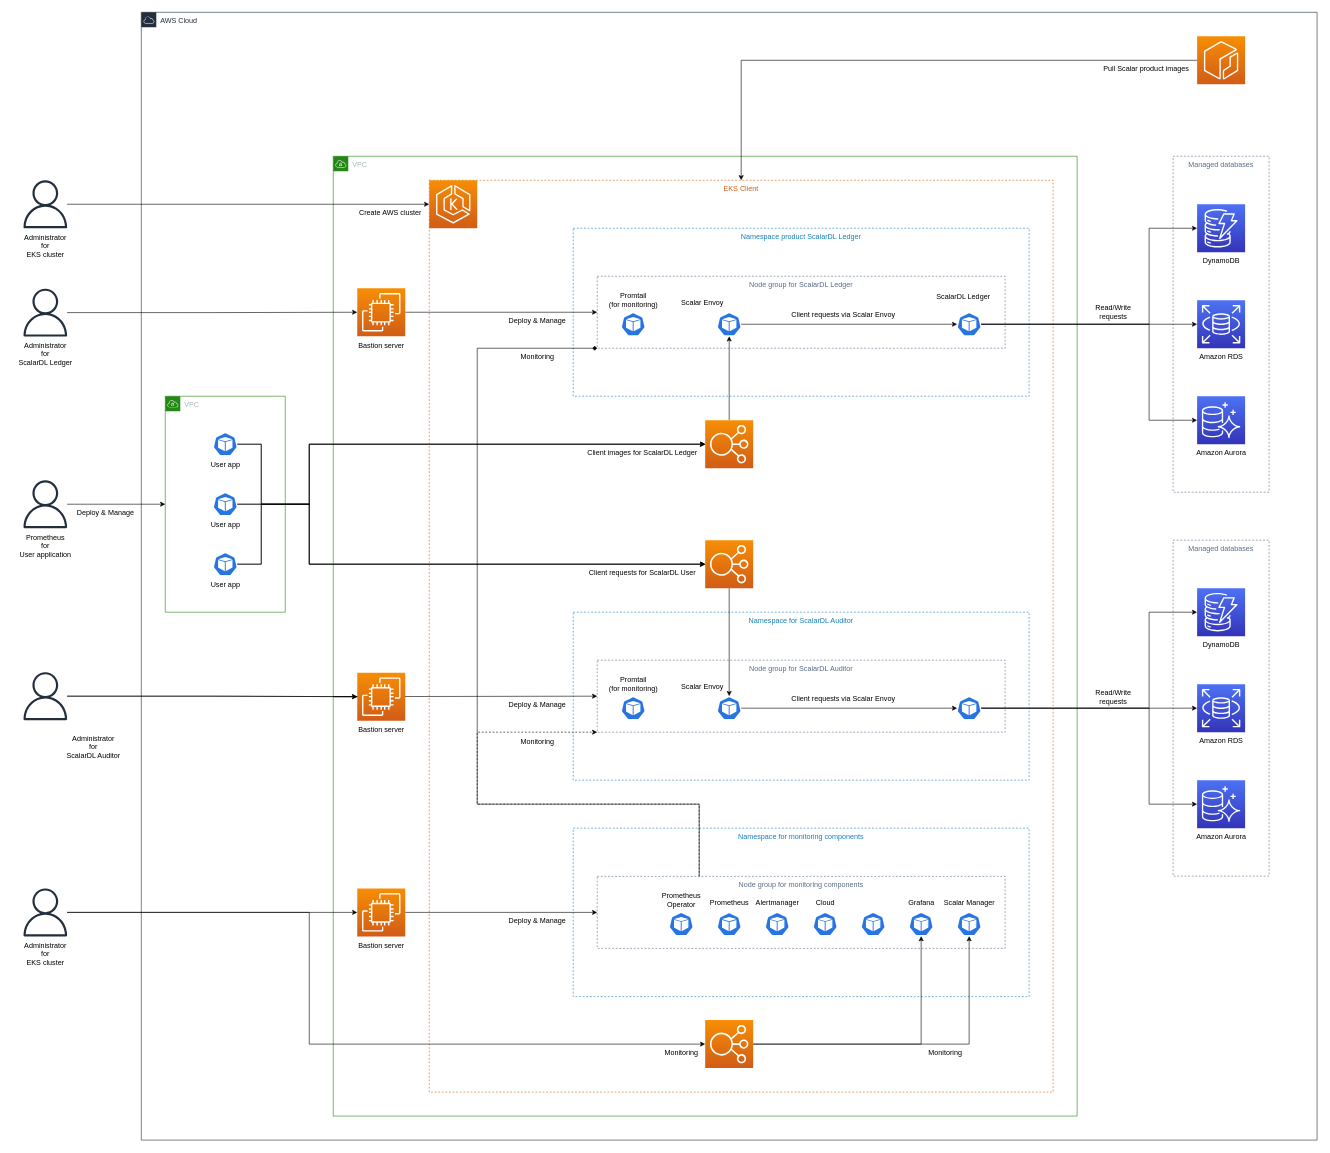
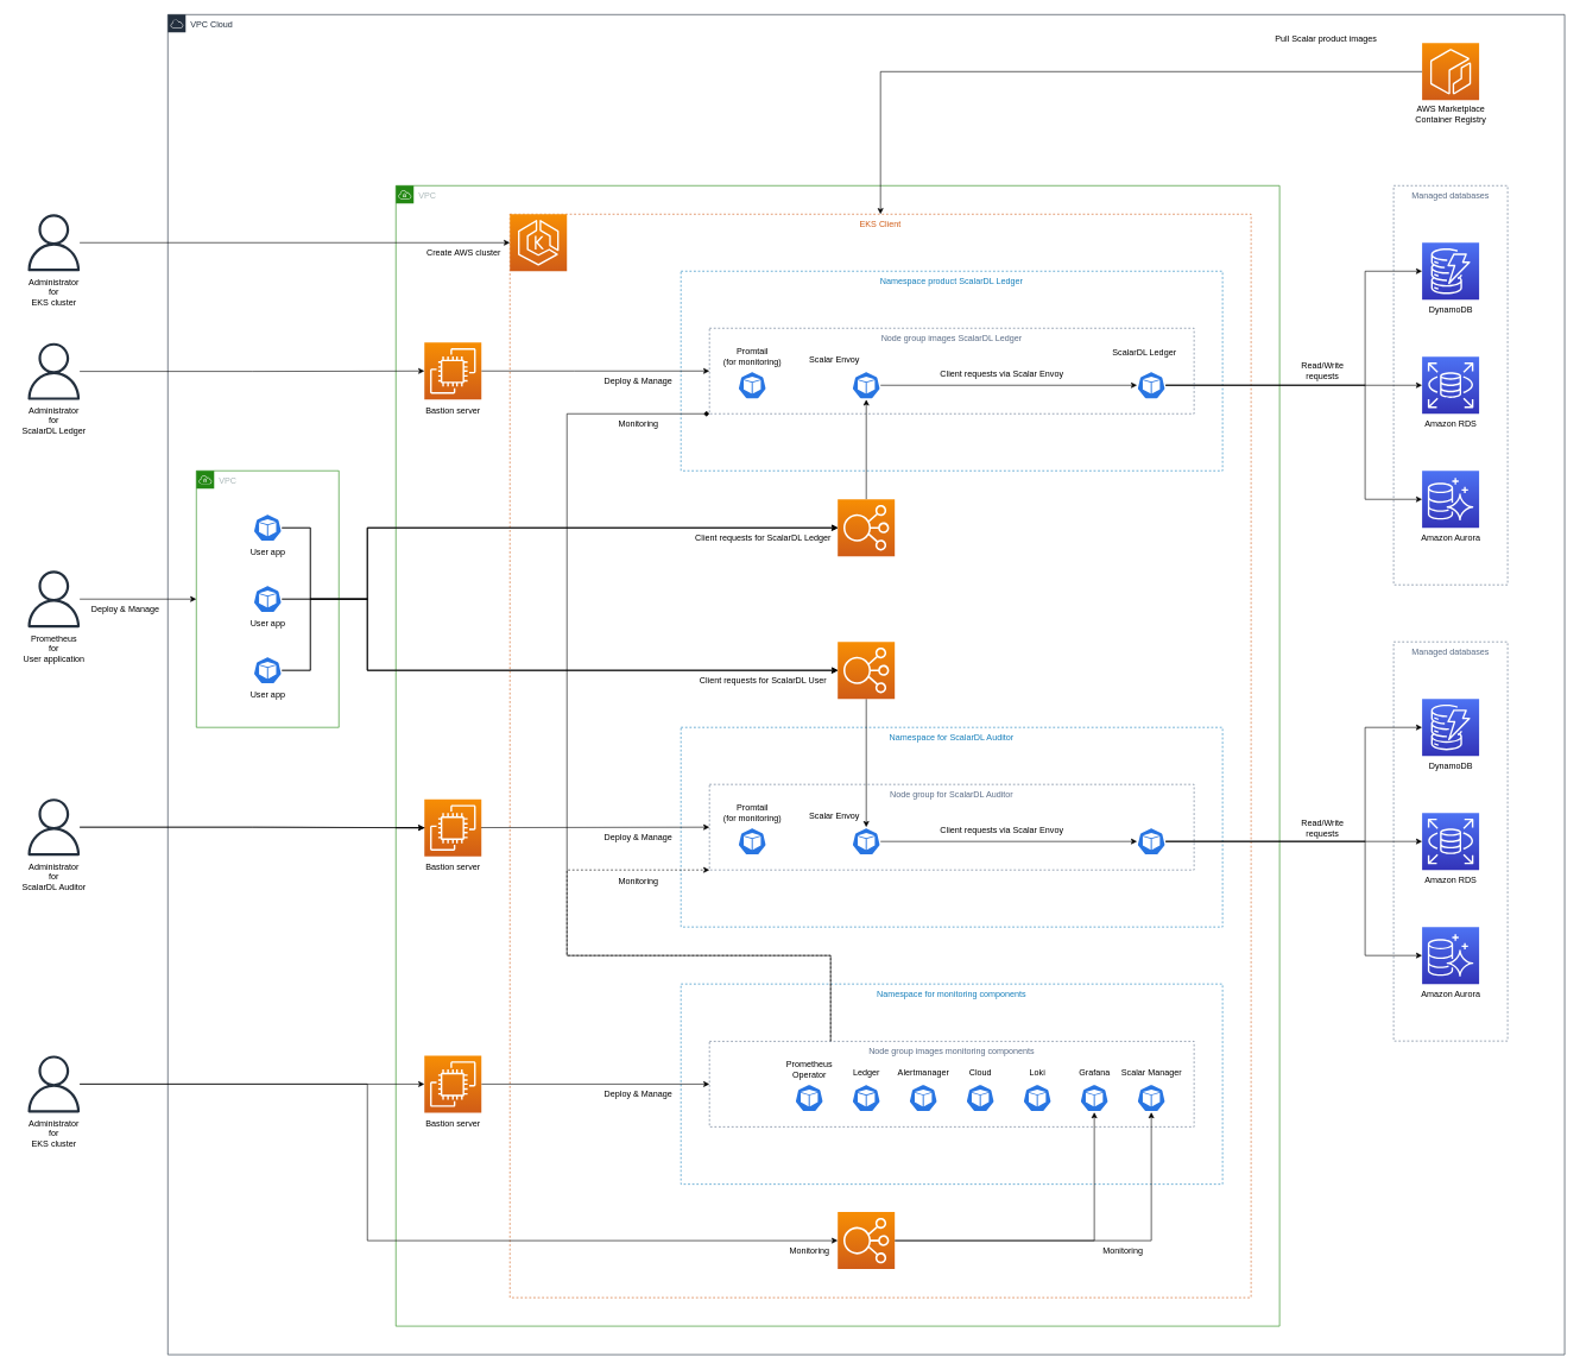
- <mxCell id="8" value="AWS Cloud" style="points=[[0,0],[0.25,0],[0.5,0],[0.75,0],[1,0],[1,0.25],[1,0.5],[1,0.75],[1,1],[0.75,1],[0.5,1],[0.25,1],[0,1],[0,0.75],[0,0.5],[0,0.25]];outlineConnect=0;gradientColor=none;html=1;whiteSpace=wrap;fontSize=12;fontStyle=0;container=0;pointerEvents=0;collapsible=0;recursiveResize=0;shape=mxgraph.aws4.group;grIcon=mxgraph.aws4.group_aws_cloud;strokeColor=#232F3E;fillColor=none;verticalAlign=top;align=left;spacingLeft=30;fontColor=#232F3E;dashed=0;movable=1;resizable=1;rotatable=1;deletable=1;editable=1;locked=0;connectable=1;" vertex="1" parent="1"><mxGeometry x="235" y="20" width="1960" height="1880" as="geometry" /></mxCell>
+ <mxCell id="8" value="VPC Cloud" style="points=[[0,0],[0.25,0],[0.5,0],[0.75,0],[1,0],[1,0.25],[1,0.5],[1,0.75],[1,1],[0.75,1],[0.5,1],[0.25,1],[0,1],[0,0.75],[0,0.5],[0,0.25]];outlineConnect=0;gradientColor=none;html=1;whiteSpace=wrap;fontSize=12;fontStyle=0;container=0;pointerEvents=0;collapsible=0;recursiveResize=0;shape=mxgraph.aws4.group;grIcon=mxgraph.aws4.group_aws_cloud;strokeColor=#232F3E;fillColor=none;verticalAlign=top;align=left;spacingLeft=30;fontColor=#232F3E;dashed=0;movable=1;resizable=1;rotatable=1;deletable=1;editable=1;locked=0;connectable=1;" vertex="1" parent="1"><mxGeometry x="235" y="20" width="1960" height="1880" as="geometry" /></mxCell>
- <mxCell id="31" value="Pull Scalar product images" style="text;html=1;align=center;verticalAlign=middle;resizable=0;points=[];autosize=1;strokeColor=none;fillColor=none;" vertex="1" parent="1"><mxGeometry x="1825" y="100" width="170" height="30" as="geometry" /></mxCell>
+ <mxCell id="31" value="Pull Scalar product images" style="text;html=1;align=center;verticalAlign=middle;resizable=0;points=[];autosize=1;strokeColor=none;fillColor=none;" vertex="1" parent="1"><mxGeometry x="1775" y="40" width="170" height="30" as="geometry" /></mxCell>
+ <mxCell id="30" value="AWS Marketplace&lt;br&gt;Container Registry" style="text;html=1;align=center;verticalAlign=middle;resizable=0;points=[];autosize=1;strokeColor=none;fillColor=none;" vertex="1" parent="1"><mxGeometry x="1975" y="140" width="120" height="40" as="geometry" /></mxCell>
- <mxCell id="19" value="Node group for ScalarDL Ledger" style="fillColor=none;strokeColor=#5A6C86;dashed=1;verticalAlign=top;fontStyle=0;fontColor=#5A6C86;fontFamily=Helvetica;fontSize=12;" vertex="1" parent="1"><mxGeometry x="995" y="460" width="680" height="120" as="geometry" /></mxCell>
+ <mxCell id="19" value="Node group images ScalarDL Ledger" style="fillColor=none;strokeColor=#5A6C86;dashed=1;verticalAlign=top;fontStyle=0;fontColor=#5A6C86;fontFamily=Helvetica;fontSize=12;" vertex="1" parent="1"><mxGeometry x="995" y="460" width="680" height="120" as="geometry" /></mxCell>
- <mxCell id="88" value="Client images for ScalarDL Ledger" style="text;html=1;align=center;verticalAlign=middle;resizable=0;points=[];autosize=1;strokeColor=none;fillColor=none;" vertex="1" parent="1"><mxGeometry x="965" y="740" width="210" height="30" as="geometry" /></mxCell>
+ <mxCell id="88" value="Client requests for ScalarDL Ledger" style="text;html=1;align=center;verticalAlign=middle;resizable=0;points=[];autosize=1;strokeColor=none;fillColor=none;" vertex="1" parent="1"><mxGeometry x="965" y="740" width="210" height="30" as="geometry" /></mxCell>
- <mxCell id="78" value="Administrator&lt;br&gt;for&lt;br&gt;ScalarDL Auditor" style="text;html=1;align=center;verticalAlign=middle;resizable=0;points=[];autosize=1;strokeColor=none;fillColor=none;" vertex="1" parent="1"><mxGeometry x="100" y="1215" width="110" height="60" as="geometry" /></mxCell>
+ <mxCell id="78" value="Administrator&lt;br&gt;for&lt;br&gt;ScalarDL Auditor" style="text;html=1;align=center;verticalAlign=middle;resizable=0;points=[];autosize=1;strokeColor=none;fillColor=none;" vertex="1" parent="1"><mxGeometry x="20" y="1200" width="110" height="60" as="geometry" /></mxCell>
- <mxCell id="48" value="Node group for monitoring components" style="fillColor=none;strokeColor=#5A6C86;dashed=1;verticalAlign=top;fontStyle=0;fontColor=#5A6C86;fontFamily=Helvetica;fontSize=12;" vertex="1" parent="1"><mxGeometry x="995" y="1460.42" width="680" height="120" as="geometry" /></mxCell>
+ <mxCell id="48" value="Node group images monitoring components" style="fillColor=none;strokeColor=#5A6C86;dashed=1;verticalAlign=top;fontStyle=0;fontColor=#5A6C86;fontFamily=Helvetica;fontSize=12;" vertex="1" parent="1"><mxGeometry x="995" y="1460.42" width="680" height="120" as="geometry" /></mxCell>
- <mxCell id="53" value="Prometheus" style="text;html=1;align=center;verticalAlign=middle;resizable=0;points=[];autosize=1;strokeColor=none;fillColor=none;" vertex="1" parent="1"><mxGeometry x="1170" y="1489.92" width="90" height="30" as="geometry" /></mxCell>
+ <mxCell id="53" value="Ledger" style="text;html=1;align=center;verticalAlign=middle;resizable=0;points=[];autosize=1;strokeColor=none;fillColor=none;" vertex="1" parent="1"><mxGeometry x="1170" y="1489.92" width="90" height="30" as="geometry" /></mxCell>
+ <mxCell id="65" value="Loki" style="text;html=1;align=center;verticalAlign=middle;resizable=0;points=[];autosize=1;strokeColor=none;fillColor=none;" vertex="1" parent="1"><mxGeometry x="1430" y="1489.92" width="50" height="30" as="geometry" /></mxCell>
